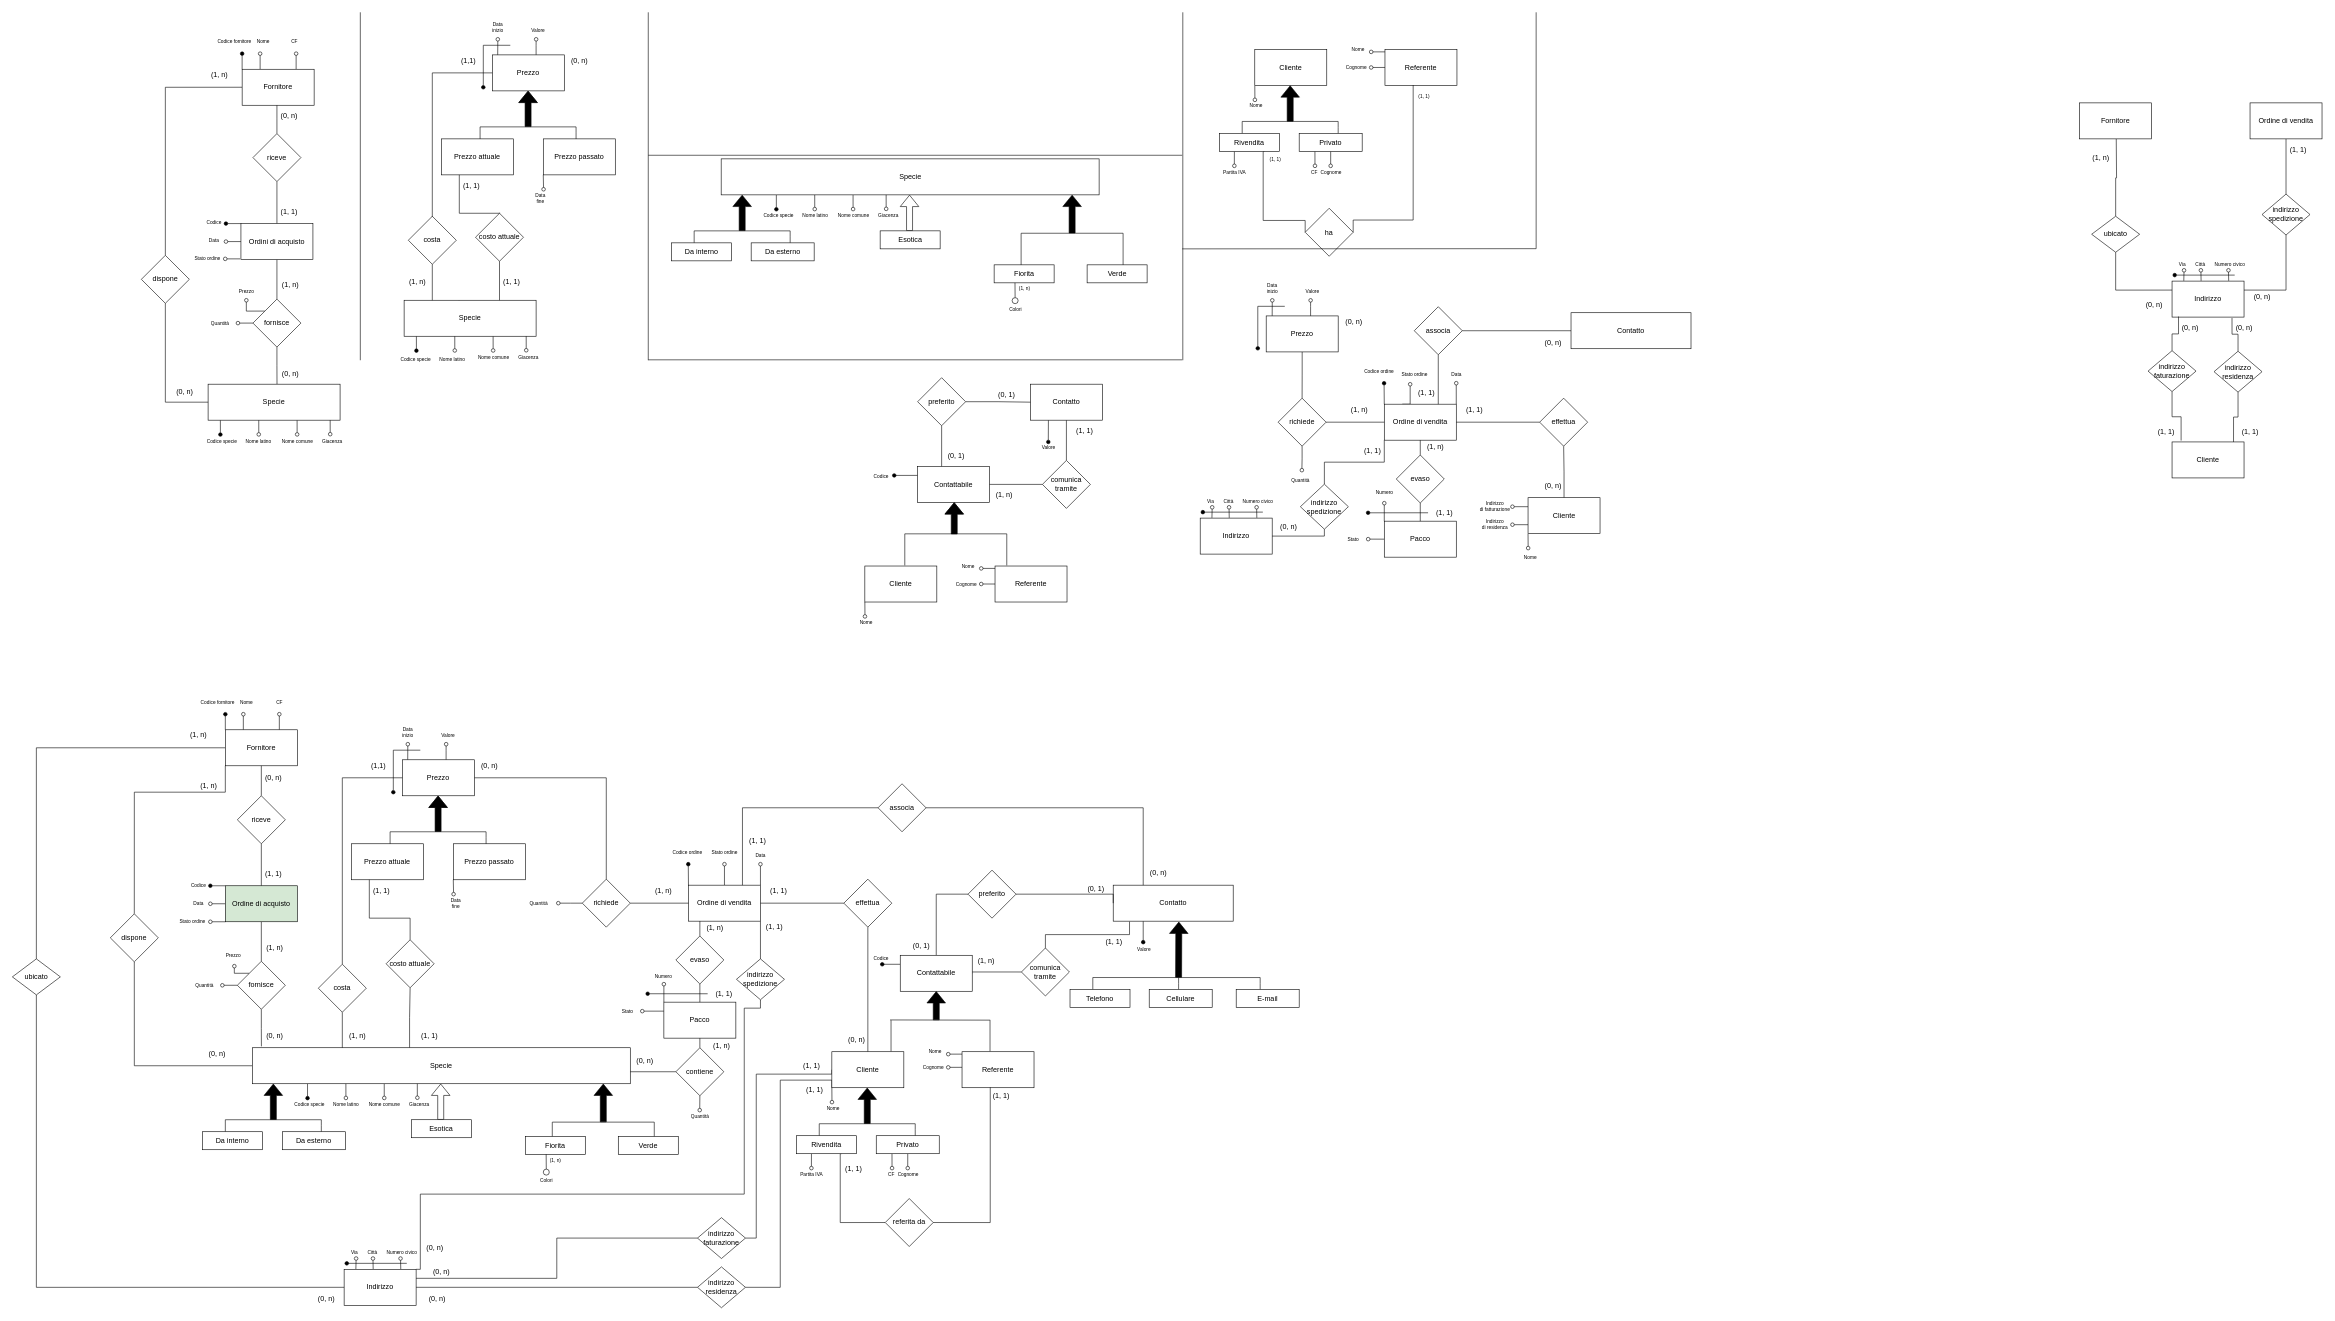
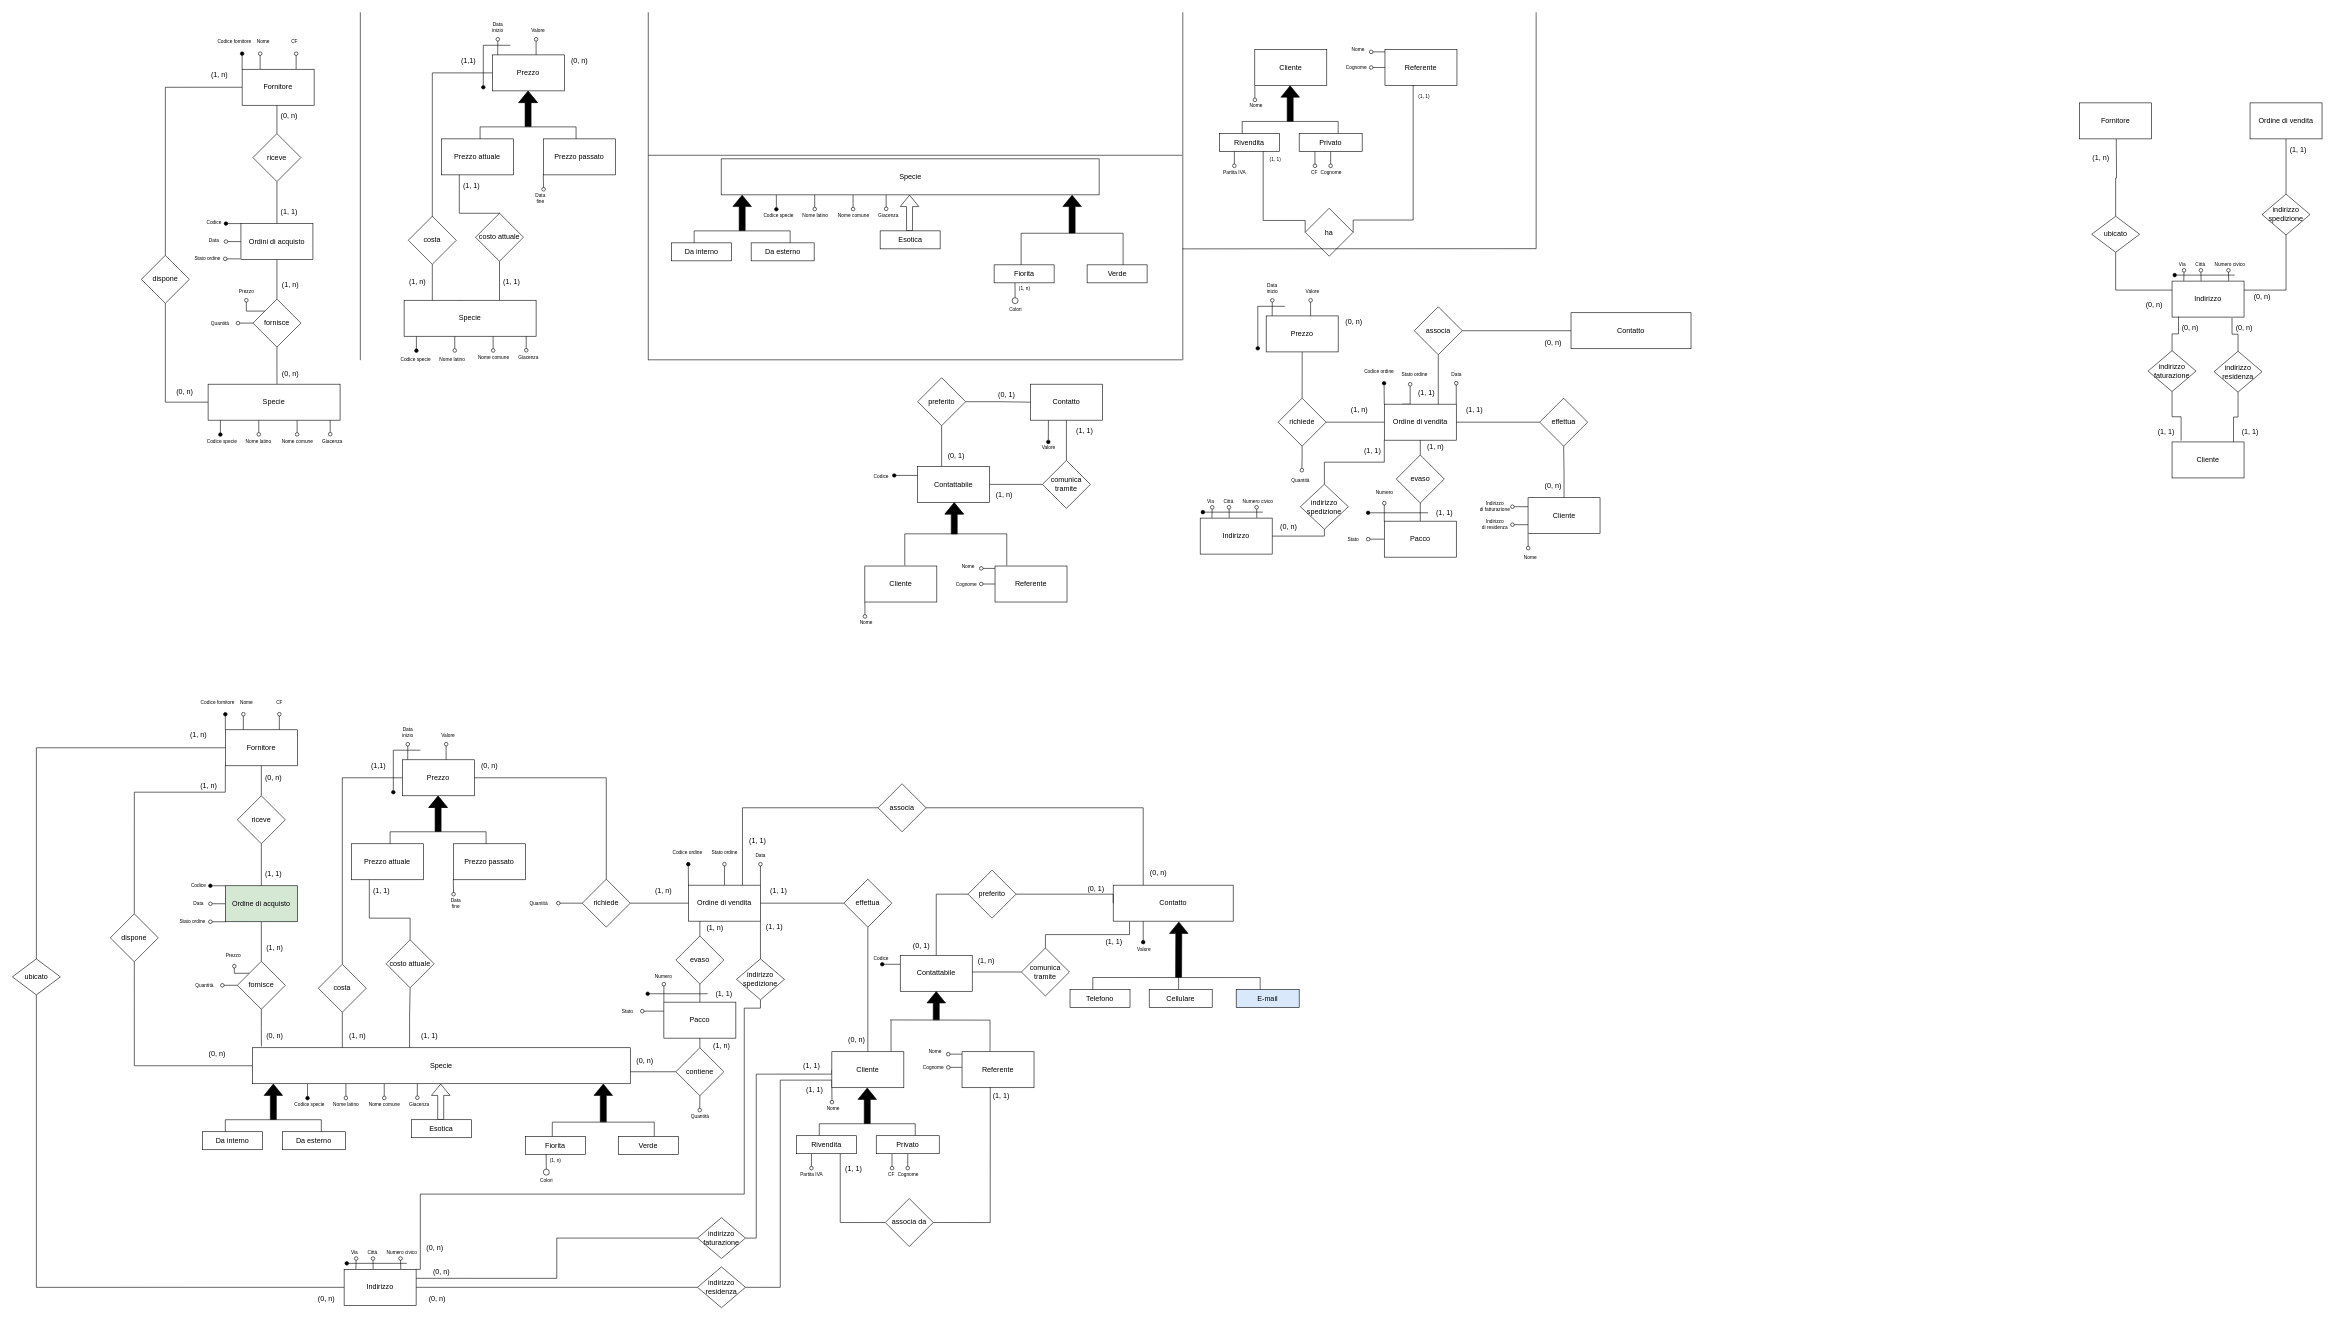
- <mxCell id="126" value="E-mail" style="rounded=0;whiteSpace=wrap;html=1;" parent="1" vertex="1"><mxGeometry x="2060" y="1648.94" width="105" height="30" as="geometry" /></mxCell>
+ <mxCell id="126" value="E-mail" style="rounded=0;whiteSpace=wrap;html=1;fillColor=#dae8fc;" parent="1" vertex="1"><mxGeometry x="2060" y="1648.94" width="105" height="30" as="geometry" /></mxCell>
- <mxCell id="132" value="referita da" style="rhombus;whiteSpace=wrap;html=1;rounded=0;" parent="1" vertex="1"><mxGeometry x="1475" y="1997.35" width="80" height="80" as="geometry" /></mxCell>
+ <mxCell id="132" value="associa da" style="rhombus;whiteSpace=wrap;html=1;rounded=0;" parent="1" vertex="1"><mxGeometry x="1475" y="1997.35" width="80" height="80" as="geometry" /></mxCell>
